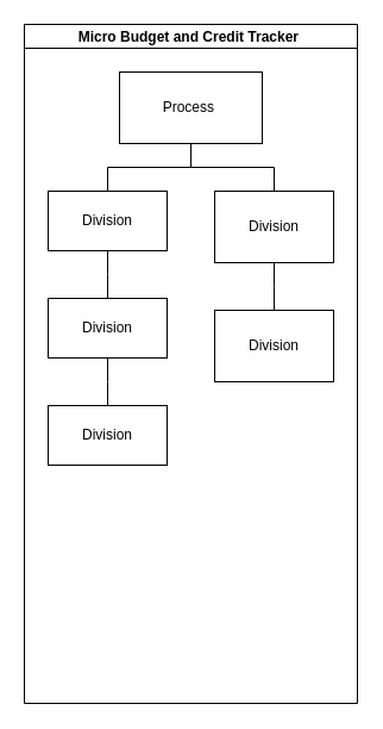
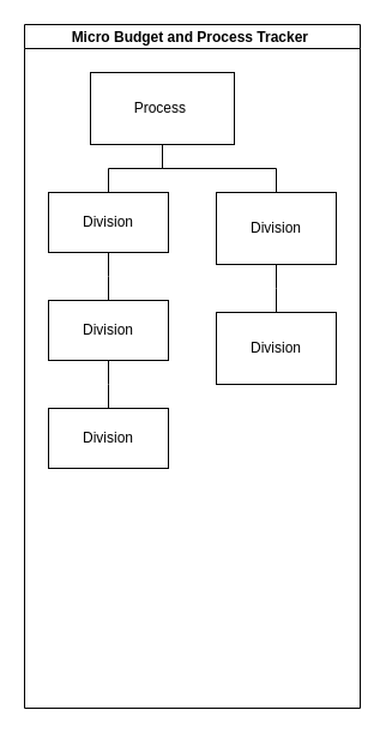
- <mxCell id="2" value="Micro Budget and Credit Tracker " style="swimlane;startSize=20;horizontal=1;containerType=tree;newEdgeStyle={&quot;edgeStyle&quot;:&quot;elbowEdgeStyle&quot;,&quot;startArrow&quot;:&quot;none&quot;,&quot;endArrow&quot;:&quot;none&quot;};" vertex="1" parent="1"><mxGeometry x="20" y="20" width="280" height="570" as="geometry" /></mxCell>
+ <mxCell id="2" value="Micro Budget and Process Tracker " style="swimlane;startSize=20;horizontal=1;containerType=tree;newEdgeStyle={&quot;edgeStyle&quot;:&quot;elbowEdgeStyle&quot;,&quot;startArrow&quot;:&quot;none&quot;,&quot;endArrow&quot;:&quot;none&quot;};" vertex="1" parent="1"><mxGeometry x="20" y="20" width="280" height="570" as="geometry" /></mxCell>
- <mxCell id="5" value="Process&amp;nbsp;" style="whiteSpace=wrap;html=1;align=center;treeFolding=1;treeMoving=1;newEdgeStyle={&quot;edgeStyle&quot;:&quot;elbowEdgeStyle&quot;,&quot;startArrow&quot;:&quot;none&quot;,&quot;endArrow&quot;:&quot;none&quot;};" vertex="1" parent="2"><mxGeometry x="80" y="40" width="120" height="60" as="geometry" /></mxCell>
+ <mxCell id="5" value="Process&amp;nbsp;" style="whiteSpace=wrap;html=1;align=center;treeFolding=1;treeMoving=1;newEdgeStyle={&quot;edgeStyle&quot;:&quot;elbowEdgeStyle&quot;,&quot;startArrow&quot;:&quot;none&quot;,&quot;endArrow&quot;:&quot;none&quot;};" vertex="1" parent="2"><mxGeometry x="55" y="40" width="120" height="60" as="geometry" /></mxCell>
